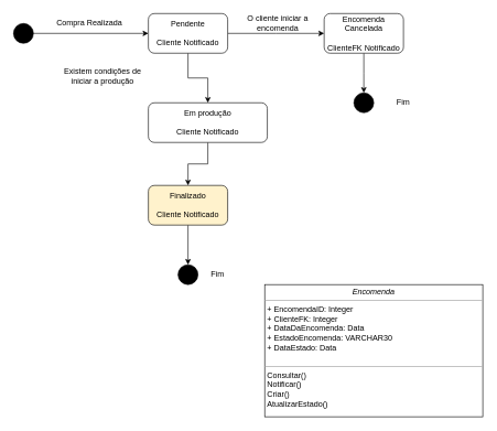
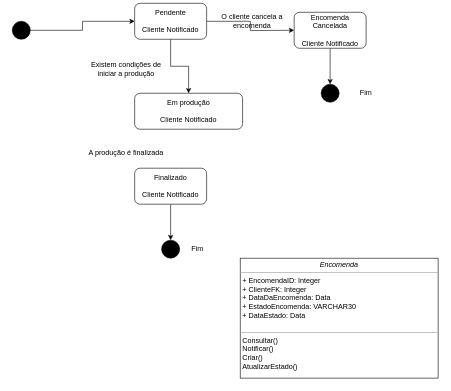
- <mxCell id="11" value="Compra Realizada" style="text;html=1;strokeColor=none;fillColor=none;align=center;verticalAlign=middle;whiteSpace=wrap;rounded=0;" parent="1" vertex="1"><mxGeometry x="70" y="20" width="130" height="30" as="geometry" /></mxCell>
- <mxCell id="17" value="O cliente iniciar a encomenda" style="text;html=1;strokeColor=none;fillColor=none;align=center;verticalAlign=middle;whiteSpace=wrap;rounded=0;" parent="1" vertex="1"><mxGeometry x="350" y="20" width="140" height="30" as="geometry" /></mxCell>
+ <mxCell id="17" value="O cliente cancela a encomenda" style="text;html=1;strokeColor=none;fillColor=none;align=center;verticalAlign=middle;whiteSpace=wrap;rounded=0;" parent="1" vertex="1"><mxGeometry x="350" y="20" width="140" height="30" as="geometry" /></mxCell>
- <mxCell id="4" value="Pendente&lt;br&gt;&lt;br&gt;Cliente Notificado" style="rounded=1;whiteSpace=wrap;html=1;" parent="1" vertex="1"><mxGeometry x="224" y="20" width="120" height="60" as="geometry" /></mxCell>
+ <mxCell id="4" value="Pendente&lt;br&gt;&lt;br&gt;Cliente Notificado" style="rounded=1;whiteSpace=wrap;html=1;" parent="1" vertex="1"><mxGeometry x="224" y="5" width="120" height="60" as="geometry" /></mxCell>
- <mxCell id="16" value="Encomenda Cancelada&lt;br&gt;&lt;br&gt;ClienteFK Notificado" style="rounded=1;whiteSpace=wrap;html=1;" parent="1" vertex="1"><mxGeometry x="490" y="20" width="120" height="60" as="geometry" /></mxCell>
+ <mxCell id="16" value="Encomenda Cancelada&lt;br&gt;&lt;br&gt;Cliente Notificado" style="rounded=1;whiteSpace=wrap;html=1;" parent="1" vertex="1"><mxGeometry x="490" y="20" width="120" height="60" as="geometry" /></mxCell>
- <mxCell id="18" value="Existem condições de iniciar a produção" style="text;html=1;strokeColor=none;fillColor=none;align=center;verticalAlign=middle;whiteSpace=wrap;rounded=0;" parent="1" vertex="1"><mxGeometry x="85" y="100" width="140" height="30" as="geometry" /></mxCell>
+ <mxCell id="18" value="Existem condições de iniciar a produção" style="text;html=1;strokeColor=none;fillColor=none;align=center;verticalAlign=middle;whiteSpace=wrap;rounded=0;" parent="1" vertex="1"><mxGeometry x="140" y="100" width="140" height="30" as="geometry" /></mxCell>
- <mxCell id="5" style="edgeStyle=orthogonalEdgeStyle;rounded=0;orthogonalLoop=1;jettySize=auto;html=1;entryX=0.5;entryY=0;entryDx=0;entryDy=0;" parent="1" source="6" target="8" edge="1"><mxGeometry relative="1" as="geometry" /></mxCell>
+ <mxCell id="19" value="A produção é finalizada" style="text;html=1;strokeColor=none;fillColor=none;align=center;verticalAlign=middle;whiteSpace=wrap;rounded=0;" parent="1" vertex="1"><mxGeometry x="140" y="240" width="140" height="30" as="geometry" /></mxCell>
- <mxCell id="8" value="Finalizado&lt;br&gt;&lt;br&gt;Cliente Notificado" style="rounded=1;whiteSpace=wrap;html=1;fillColor=#fff2cc;" parent="1" vertex="1"><mxGeometry x="224" y="280" width="120" height="60" as="geometry" /></mxCell>
+ <mxCell id="8" value="Finalizado&lt;br&gt;&lt;br&gt;Cliente Notificado" style="rounded=1;whiteSpace=wrap;html=1;" parent="1" vertex="1"><mxGeometry x="224" y="280" width="120" height="60" as="geometry" /></mxCell>
